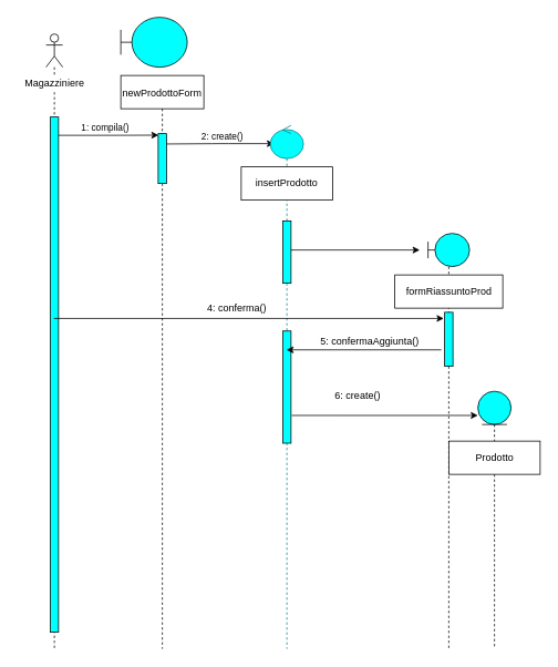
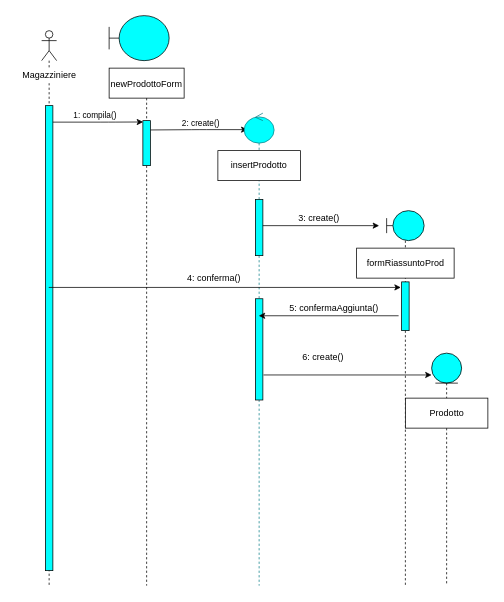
+ <mxCell id="15" value="3: create()" style="text;html=1;strokeColor=none;fillColor=none;align=center;verticalAlign=middle;whiteSpace=wrap;rounded=0;" parent="1" vertex="1"><mxGeometry x="385" y="280" width="80" height="20" as="geometry" /></mxCell>
